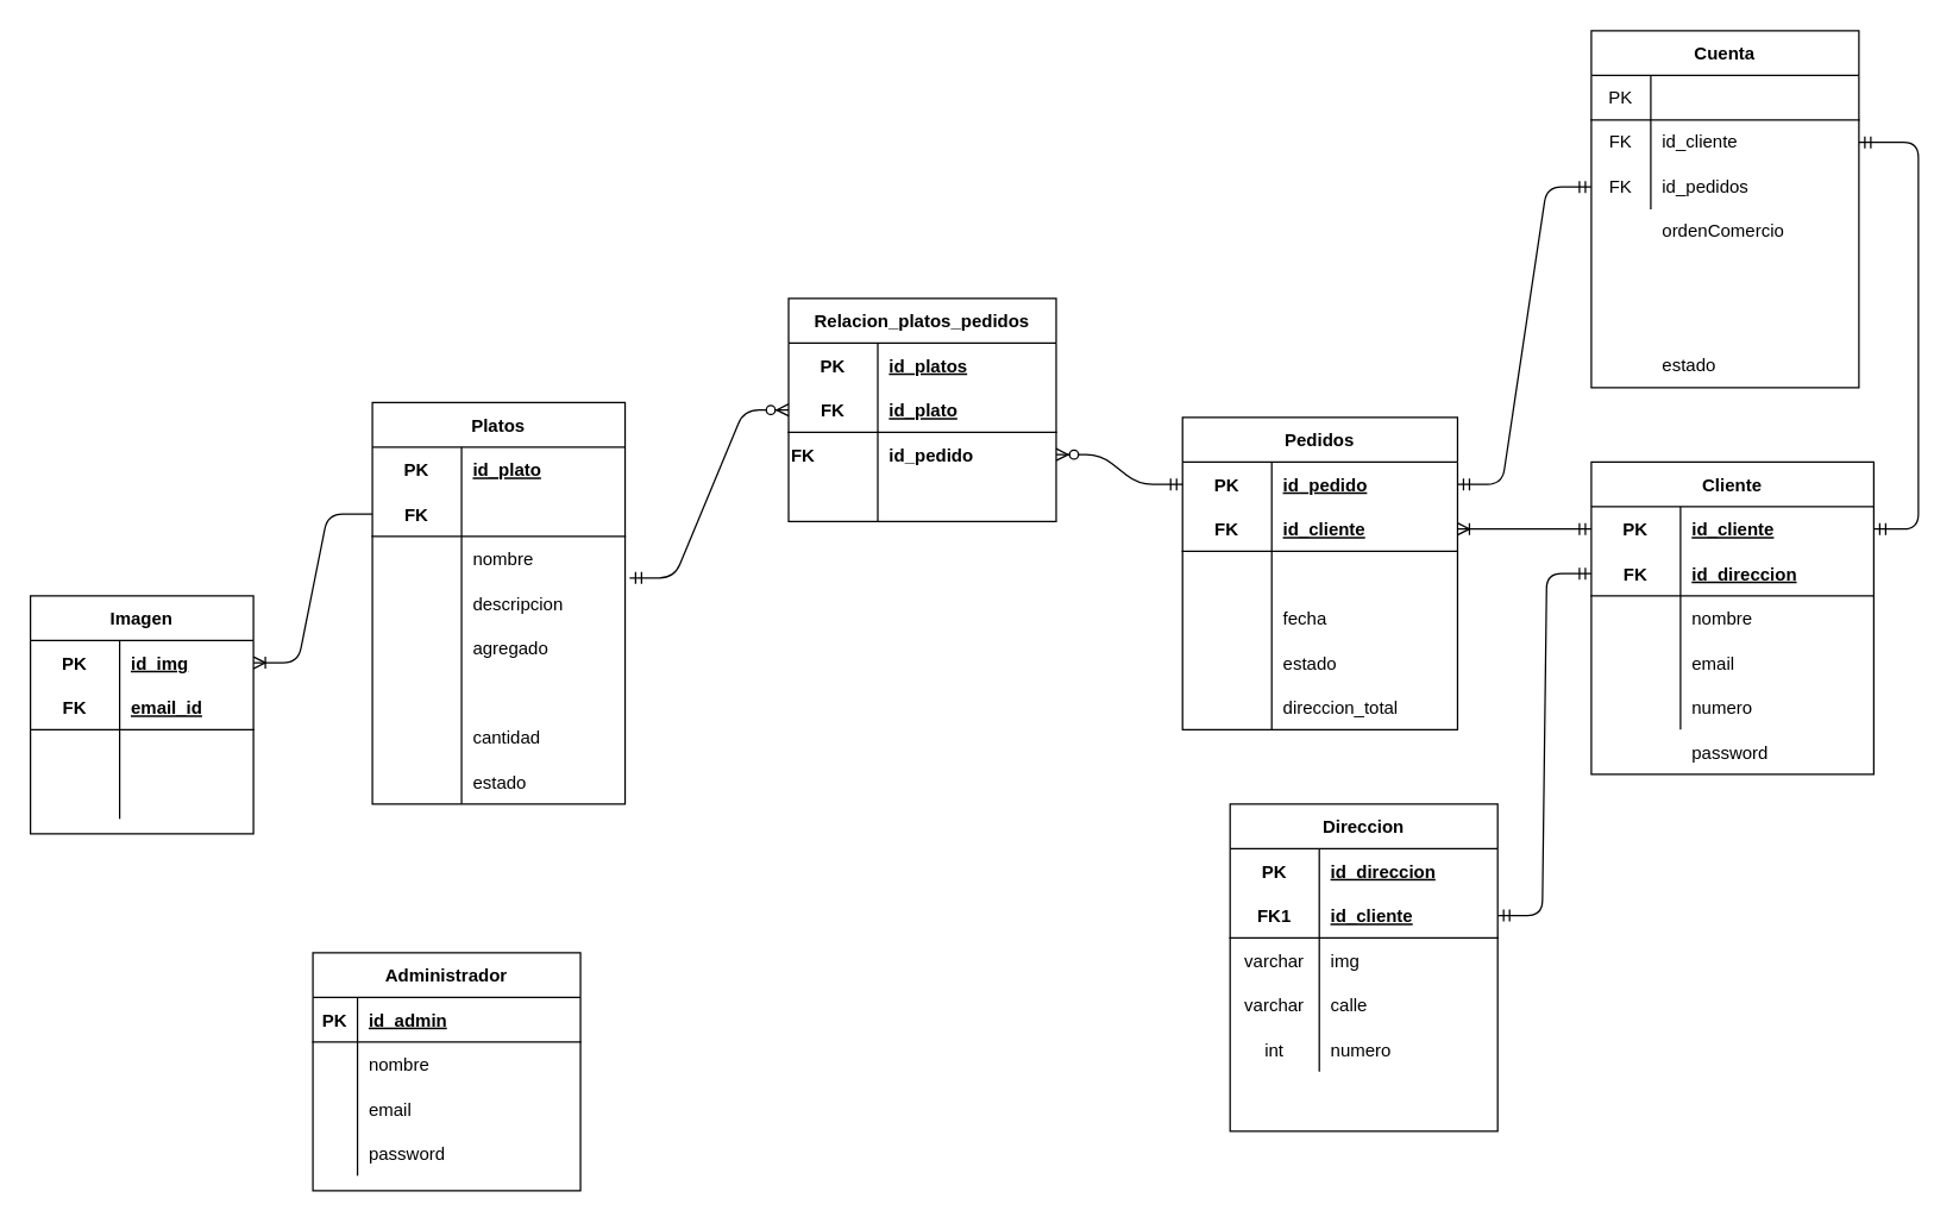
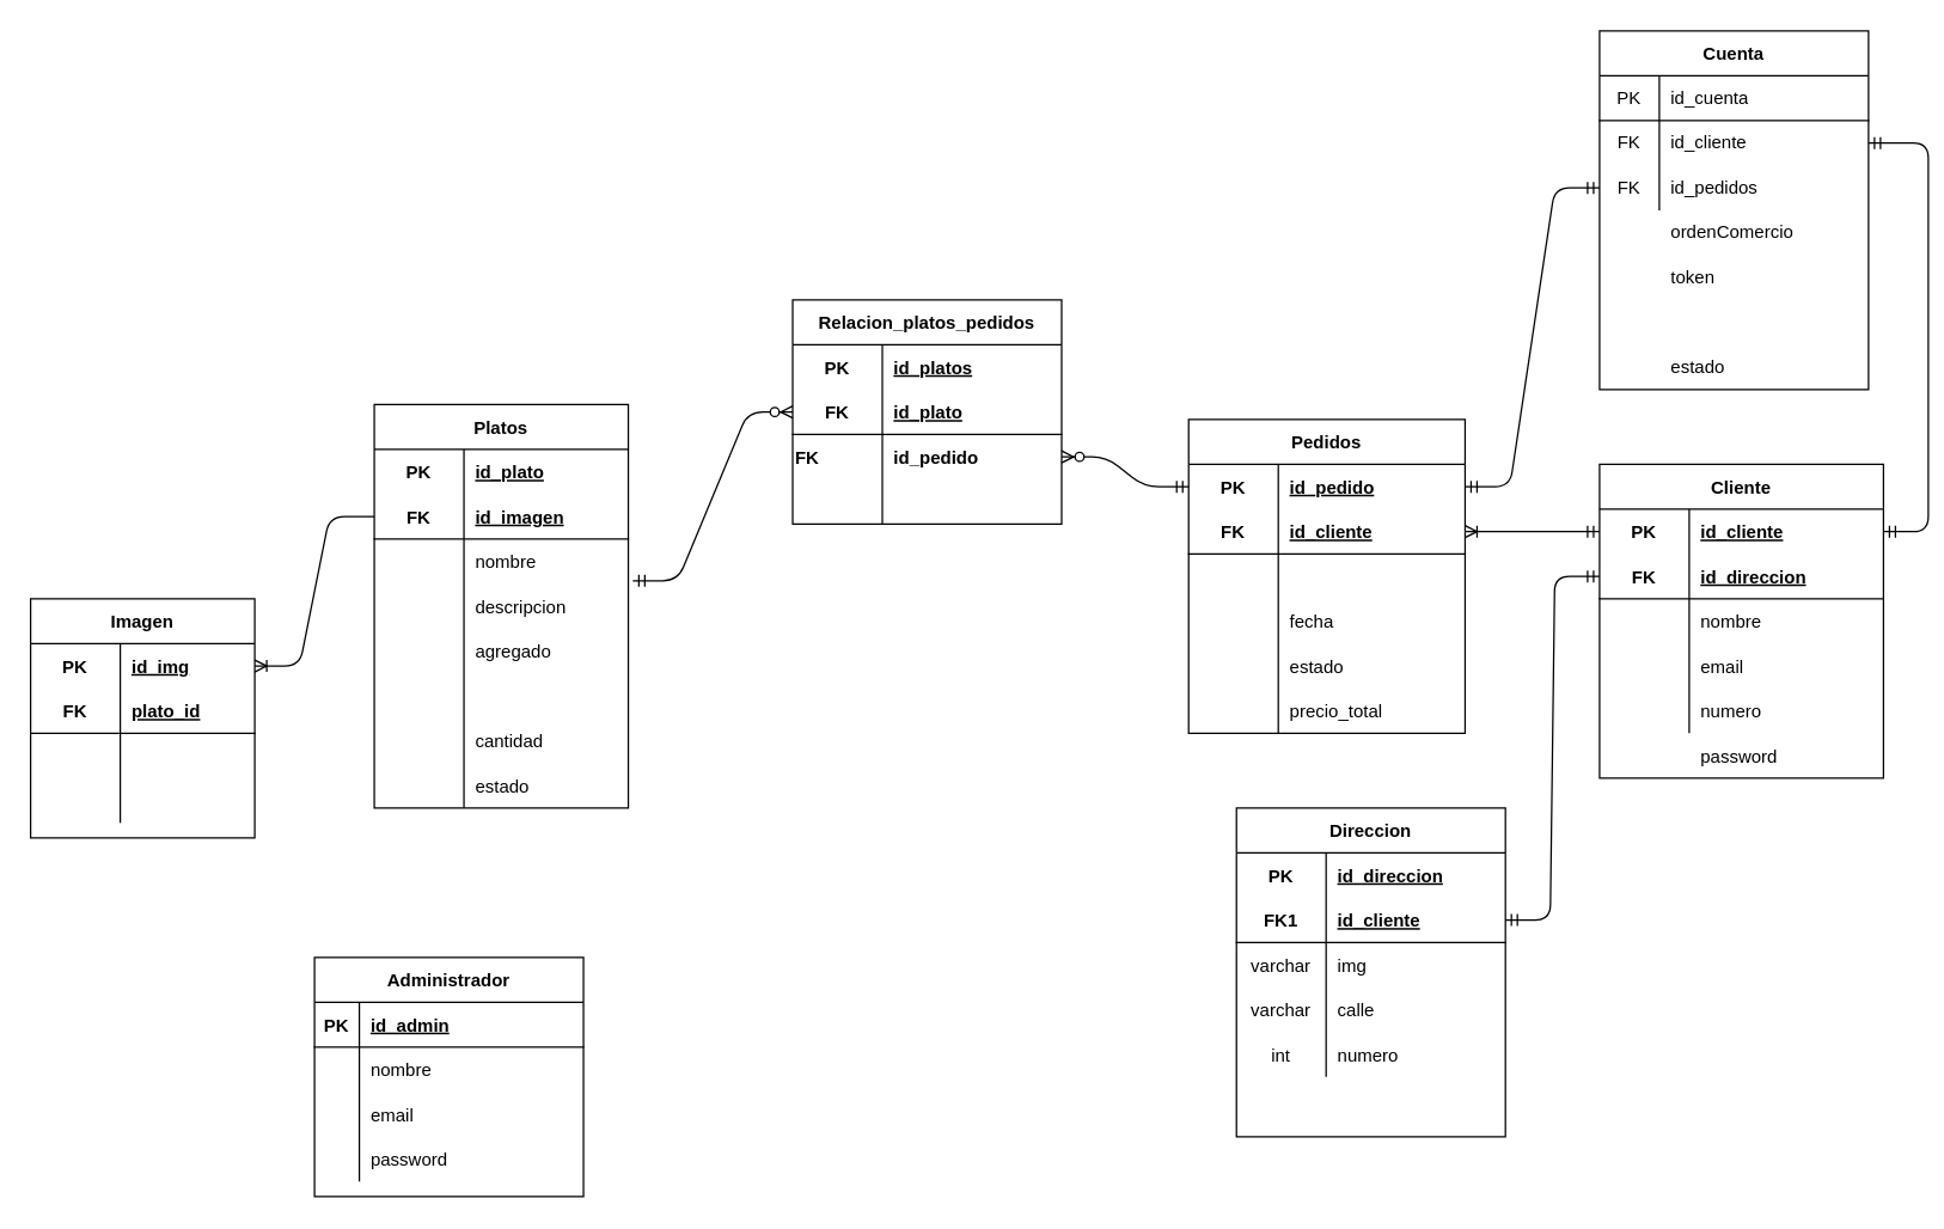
+ <mxCell id="125" value="id_cuenta" style="shape=partialRectangle;html=1;whiteSpace=wrap;connectable=0;fillColor=none;top=0;left=0;bottom=0;right=0;align=left;spacingLeft=6;overflow=hidden;pointerEvents=1;" vertex="1" parent="123"><mxGeometry x="40" width="140" height="30" as="geometry"><mxRectangle width="140" height="30" as="alternateBounds" /></mxGeometry></mxCell>
+ <mxCell id="133" value="token" style="shape=partialRectangle;html=1;whiteSpace=wrap;connectable=0;fillColor=none;top=0;left=0;bottom=0;right=0;align=left;spacingLeft=6;overflow=hidden;pointerEvents=1;" vertex="1" parent="1"><mxGeometry x="1110" y="170" width="140" height="30" as="geometry"><mxRectangle width="140" height="30" as="alternateBounds" /></mxGeometry></mxCell>
+ <mxCell id="59" value="id_imagen" style="shape=partialRectangle;connectable=0;fillColor=none;top=0;left=0;bottom=0;right=0;align=left;spacingLeft=6;fontStyle=5;overflow=hidden;" parent="57" vertex="1"><mxGeometry x="60" width="110" height="30" as="geometry" /></mxCell>
- <mxCell id="97" value="email_id" style="shape=partialRectangle;connectable=0;fillColor=none;top=0;left=0;bottom=0;right=0;align=left;spacingLeft=6;fontStyle=5;overflow=hidden;" parent="95" vertex="1"><mxGeometry x="60" width="90" height="30" as="geometry" /></mxCell>
+ <mxCell id="97" value="plato_id" style="shape=partialRectangle;connectable=0;fillColor=none;top=0;left=0;bottom=0;right=0;align=left;spacingLeft=6;fontStyle=5;overflow=hidden;" parent="95" vertex="1"><mxGeometry x="60" width="90" height="30" as="geometry" /></mxCell>
- <mxCell id="52" value="direccion_total" style="shape=partialRectangle;connectable=0;fillColor=none;top=0;left=0;bottom=0;right=0;align=left;spacingLeft=6;overflow=hidden;" parent="50" vertex="1"><mxGeometry x="60" width="125" height="30" as="geometry" /></mxCell>
+ <mxCell id="52" value="precio_total" style="shape=partialRectangle;connectable=0;fillColor=none;top=0;left=0;bottom=0;right=0;align=left;spacingLeft=6;overflow=hidden;" parent="50" vertex="1"><mxGeometry x="60" width="125" height="30" as="geometry" /></mxCell>
